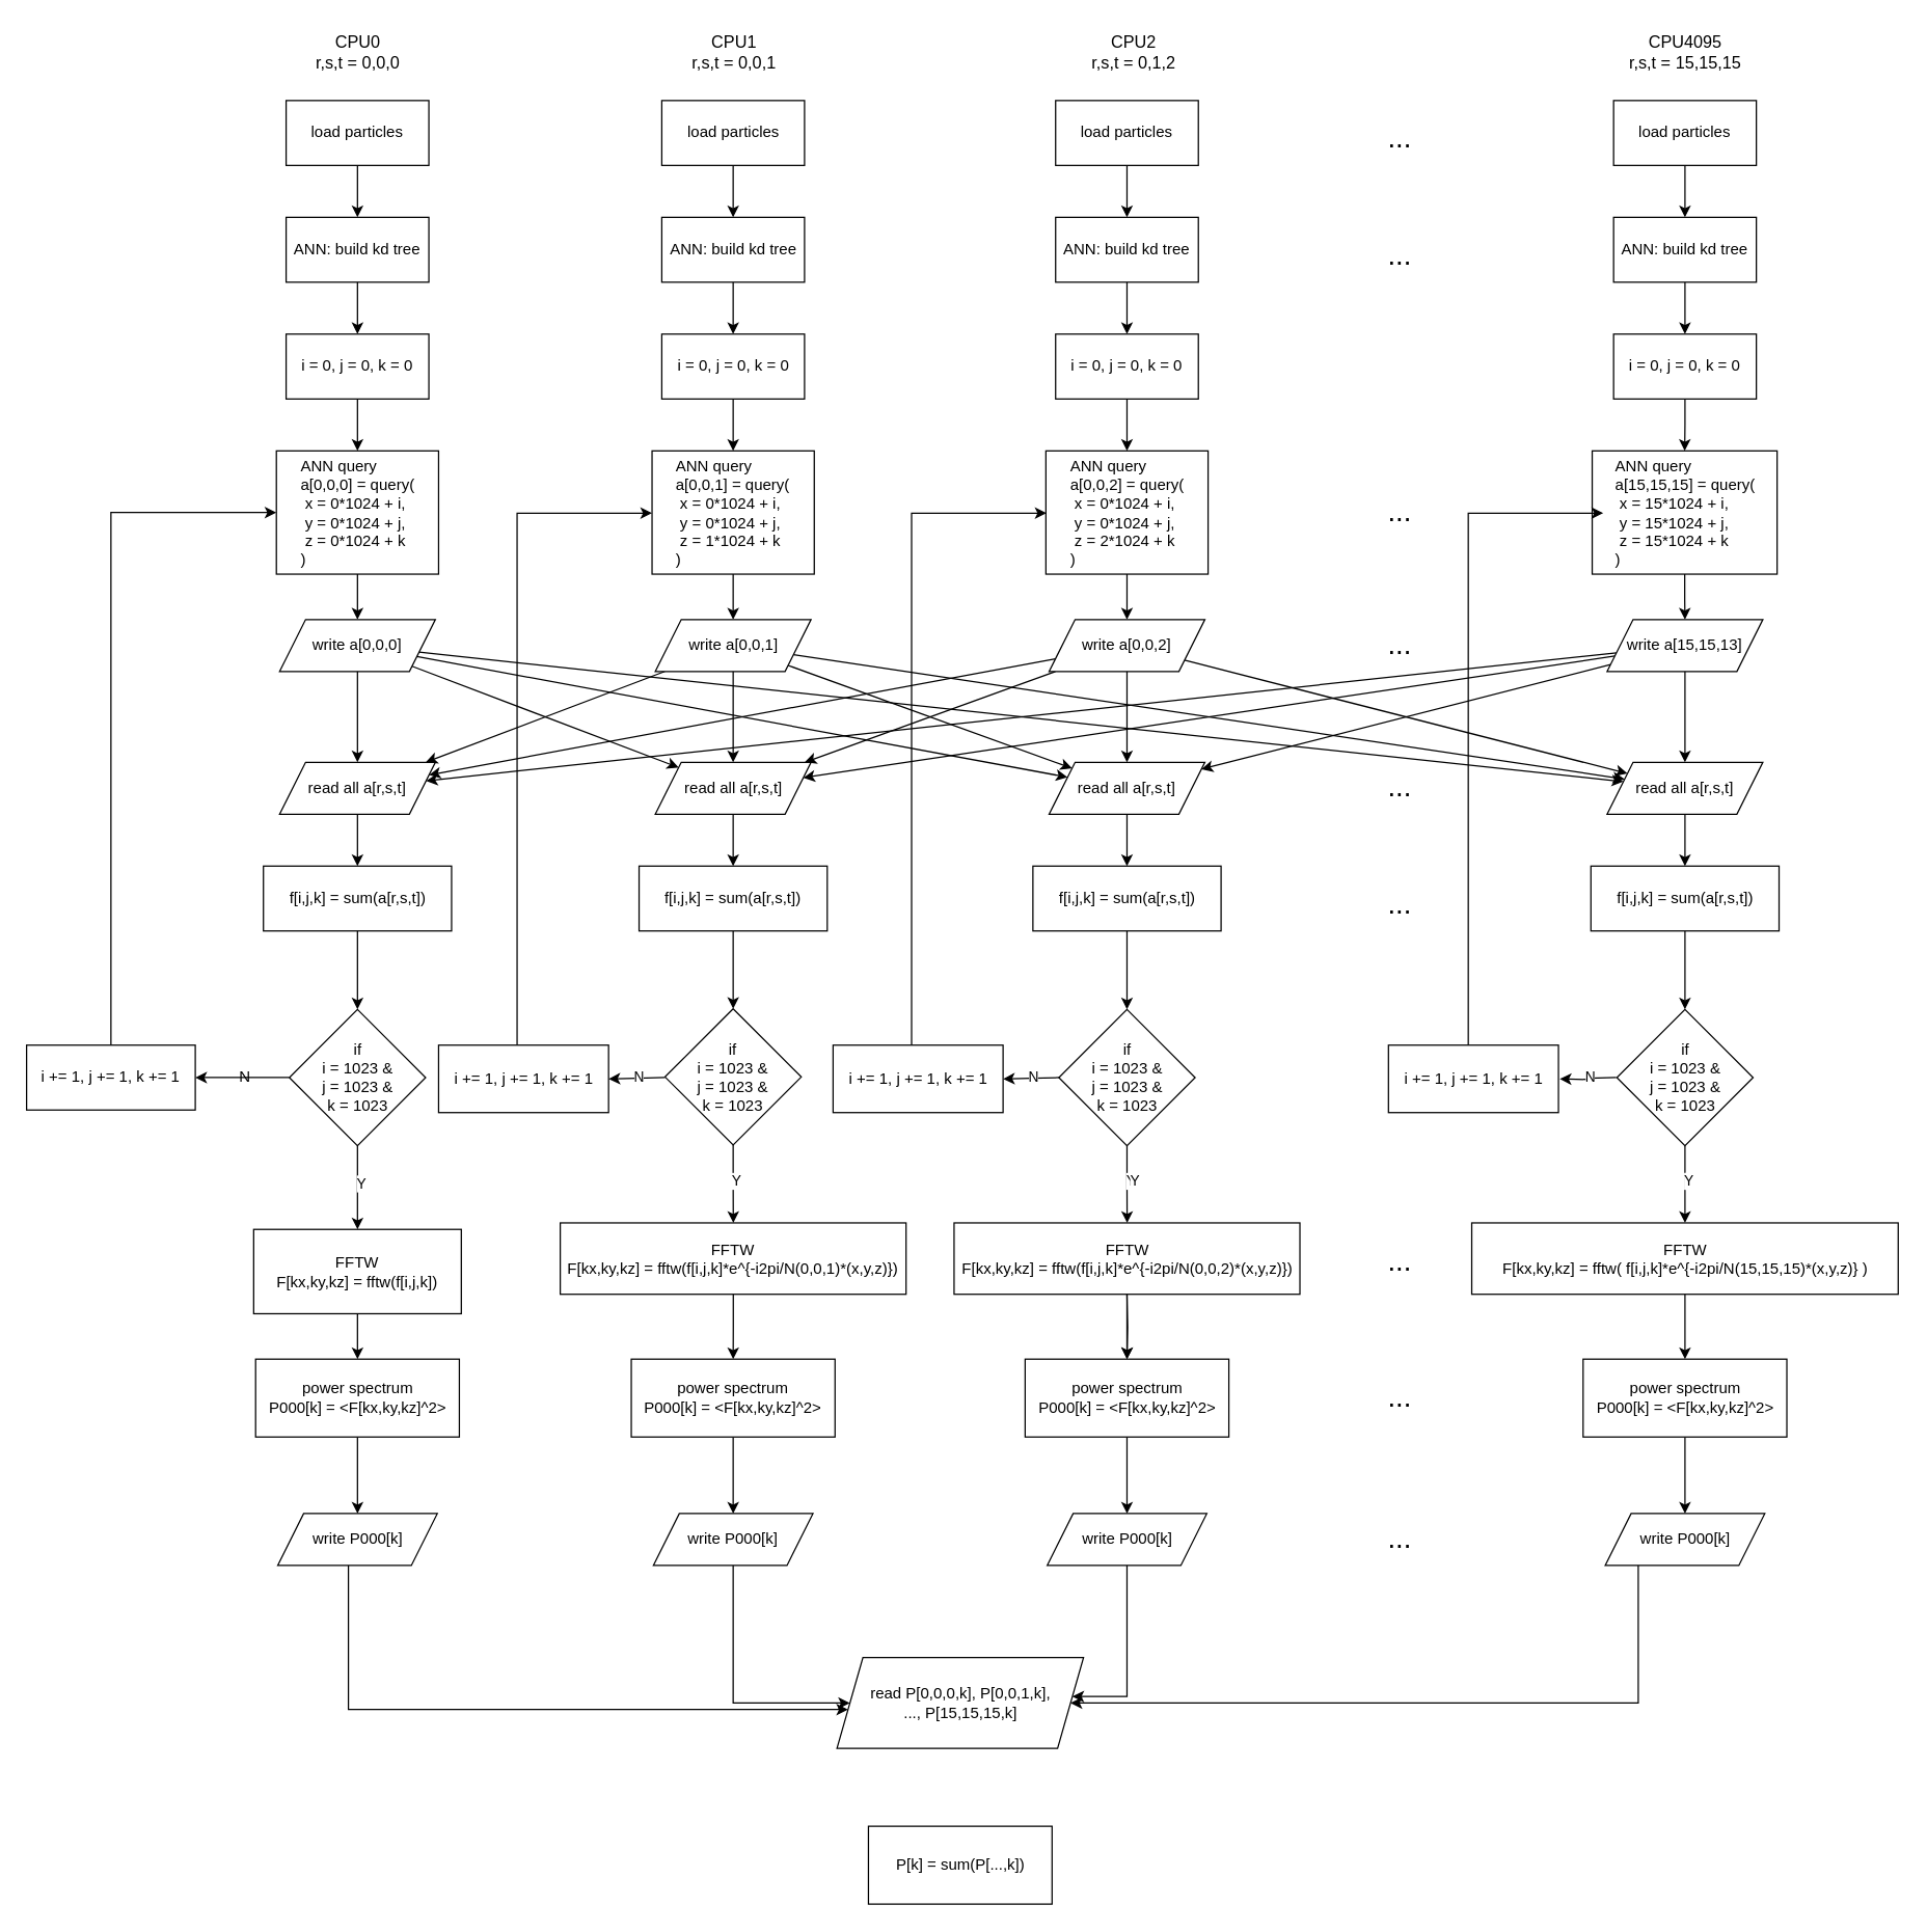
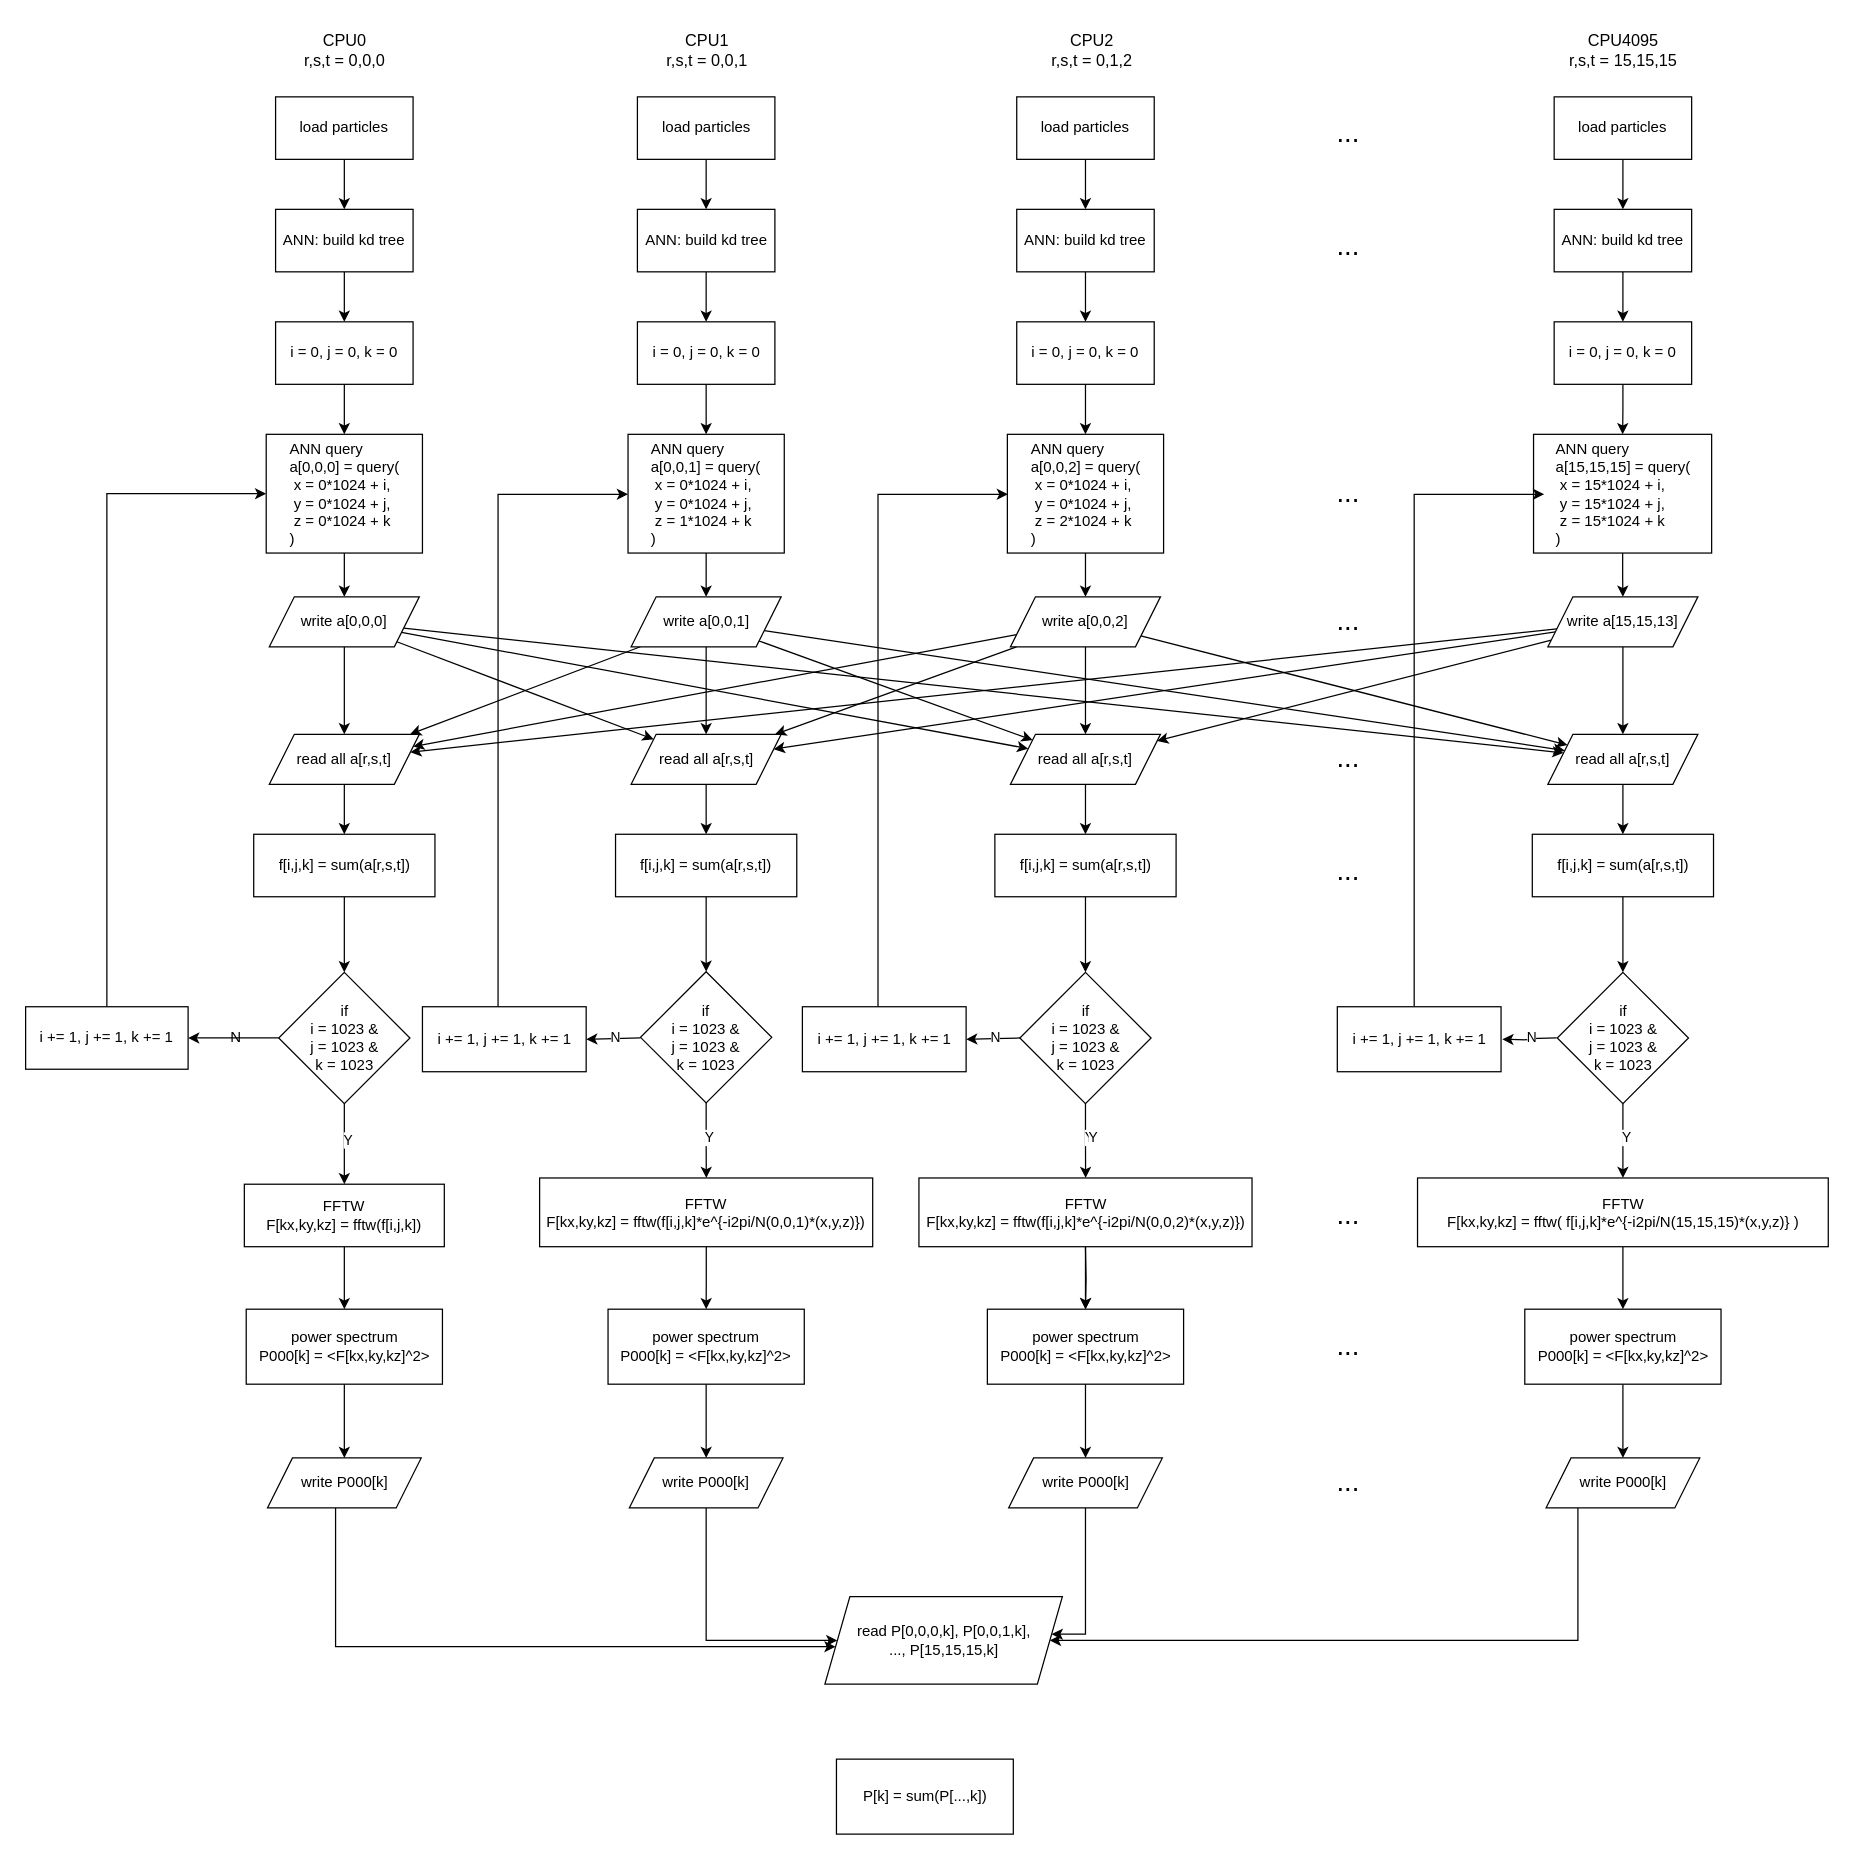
- <mxCell id="28" value="&lt;div&gt;FFTW&lt;/div&gt;&lt;div&gt;F[kx,ky,kz] = fftw(f[i,j,k])&lt;/div&gt;" style="whiteSpace=wrap;html=1;rounded=0;" vertex="1" parent="1"><mxGeometry x="195" y="947" width="160" height="65" as="geometry" /></mxCell>
+ <mxCell id="28" value="&lt;div&gt;FFTW&lt;/div&gt;&lt;div&gt;F[kx,ky,kz] = fftw(f[i,j,k])&lt;/div&gt;" style="whiteSpace=wrap;html=1;rounded=0;" vertex="1" parent="1"><mxGeometry x="195" y="947" width="160" height="50" as="geometry" /></mxCell>
- <mxCell id="33" value="&lt;div&gt;read P[0,0,0,k], P[0,0,1,k],&lt;/div&gt;&lt;div&gt;..., P[15,15,15,k]&lt;br&gt;&lt;/div&gt;" style="shape=parallelogram;perimeter=parallelogramPerimeter;whiteSpace=wrap;html=1;fixedSize=1;rounded=0;" vertex="1" parent="1"><mxGeometry x="644.5" y="1277" width="190" height="70" as="geometry" /></mxCell>
+ <mxCell id="33" value="&lt;div&gt;read P[0,0,0,k], P[0,0,1,k],&lt;/div&gt;&lt;div&gt;..., P[15,15,15,k]&lt;br&gt;&lt;/div&gt;" style="shape=parallelogram;perimeter=parallelogramPerimeter;whiteSpace=wrap;html=1;fixedSize=1;rounded=0;" vertex="1" parent="1"><mxGeometry x="659.5" y="1277" width="190" height="70" as="geometry" /></mxCell>
